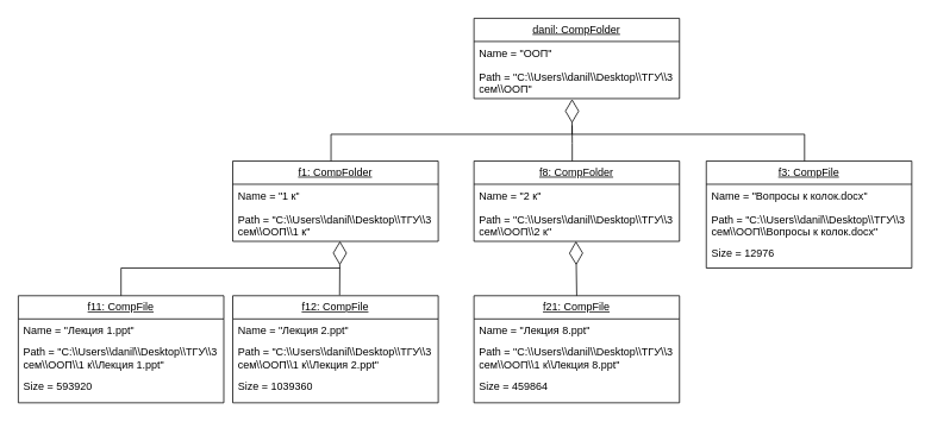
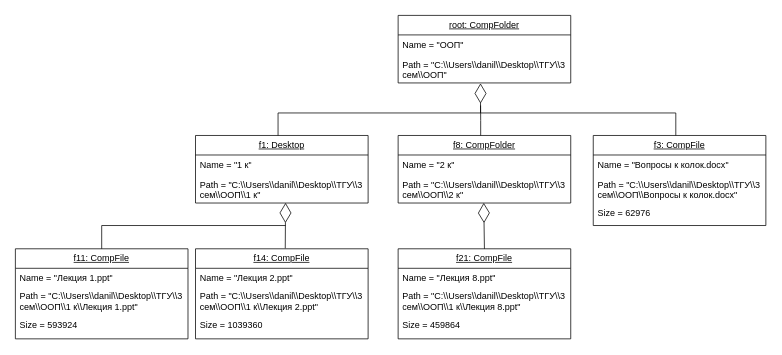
- <mxCell id="2" value="&lt;u&gt;danil: CompFolder&lt;/u&gt;" style="swimlane;fontStyle=0;childLayout=stackLayout;horizontal=1;startSize=26;fillColor=none;horizontalStack=0;resizeParent=1;resizeParentMax=0;resizeLast=0;collapsible=1;marginBottom=0;whiteSpace=wrap;html=1;" vertex="1" parent="1"><mxGeometry x="530" y="20" width="230" height="90" as="geometry" /></mxCell>
+ <mxCell id="2" value="&lt;u&gt;root: CompFolder&lt;/u&gt;" style="swimlane;fontStyle=0;childLayout=stackLayout;horizontal=1;startSize=26;fillColor=none;horizontalStack=0;resizeParent=1;resizeParentMax=0;resizeLast=0;collapsible=1;marginBottom=0;whiteSpace=wrap;html=1;" vertex="1" parent="1"><mxGeometry x="530" y="20" width="230" height="90" as="geometry" /></mxCell>
- <mxCell id="5" value="&lt;u&gt;f1: CompFolder&lt;/u&gt;" style="swimlane;fontStyle=0;childLayout=stackLayout;horizontal=1;startSize=26;fillColor=none;horizontalStack=0;resizeParent=1;resizeParentMax=0;resizeLast=0;collapsible=1;marginBottom=0;whiteSpace=wrap;html=1;" vertex="1" parent="1"><mxGeometry x="260" y="180" width="230" height="90" as="geometry" /></mxCell>
+ <mxCell id="5" value="&lt;u&gt;f1: Desktop&lt;/u&gt;" style="swimlane;fontStyle=0;childLayout=stackLayout;horizontal=1;startSize=26;fillColor=none;horizontalStack=0;resizeParent=1;resizeParentMax=0;resizeLast=0;collapsible=1;marginBottom=0;whiteSpace=wrap;html=1;" vertex="1" parent="1"><mxGeometry x="260" y="180" width="230" height="90" as="geometry" /></mxCell>
- <mxCell id="25" value="Size =&amp;nbsp;12976" style="text;strokeColor=none;fillColor=none;align=left;verticalAlign=top;spacingLeft=4;spacingRight=4;overflow=hidden;rotatable=0;points=[[0,0.5],[1,0.5]];portConstraint=eastwest;whiteSpace=wrap;html=1;" vertex="1" parent="22"><mxGeometry y="90" width="230" height="30" as="geometry" /></mxCell>
+ <mxCell id="25" value="Size =&amp;nbsp;62976" style="text;strokeColor=none;fillColor=none;align=left;verticalAlign=top;spacingLeft=4;spacingRight=4;overflow=hidden;rotatable=0;points=[[0,0.5],[1,0.5]];portConstraint=eastwest;whiteSpace=wrap;html=1;" vertex="1" parent="22"><mxGeometry y="90" width="230" height="30" as="geometry" /></mxCell>
- <mxCell id="17" value="&lt;u&gt;f12: CompFile&lt;/u&gt;" style="swimlane;fontStyle=0;childLayout=stackLayout;horizontal=1;startSize=26;fillColor=none;horizontalStack=0;resizeParent=1;resizeParentMax=0;resizeLast=0;collapsible=1;marginBottom=0;whiteSpace=wrap;html=1;" vertex="1" parent="1"><mxGeometry x="260" y="331" width="230" height="120" as="geometry" /></mxCell>
+ <mxCell id="17" value="&lt;u&gt;f14: CompFile&lt;/u&gt;" style="swimlane;fontStyle=0;childLayout=stackLayout;horizontal=1;startSize=26;fillColor=none;horizontalStack=0;resizeParent=1;resizeParentMax=0;resizeLast=0;collapsible=1;marginBottom=0;whiteSpace=wrap;html=1;" vertex="1" parent="1"><mxGeometry x="260" y="331" width="230" height="120" as="geometry" /></mxCell>
- <mxCell id="16" value="Size =&amp;nbsp;593920" style="text;strokeColor=none;fillColor=none;align=left;verticalAlign=top;spacingLeft=4;spacingRight=4;overflow=hidden;rotatable=0;points=[[0,0.5],[1,0.5]];portConstraint=eastwest;whiteSpace=wrap;html=1;" vertex="1" parent="13"><mxGeometry y="88" width="230" height="32" as="geometry" /></mxCell>
+ <mxCell id="16" value="Size =&amp;nbsp;593924" style="text;strokeColor=none;fillColor=none;align=left;verticalAlign=top;spacingLeft=4;spacingRight=4;overflow=hidden;rotatable=0;points=[[0,0.5],[1,0.5]];portConstraint=eastwest;whiteSpace=wrap;html=1;" vertex="1" parent="13"><mxGeometry y="88" width="230" height="32" as="geometry" /></mxCell>
